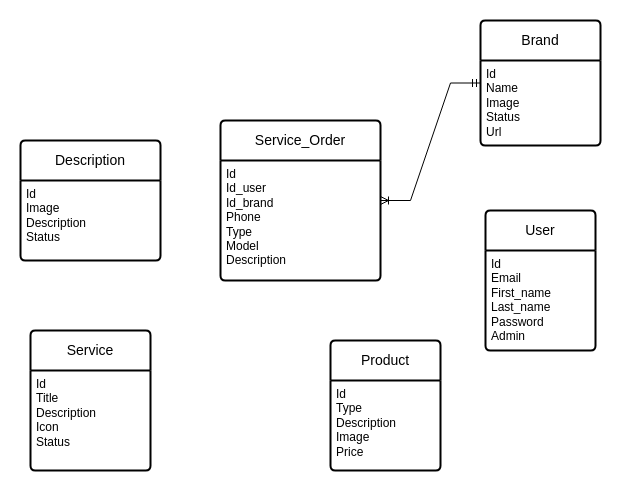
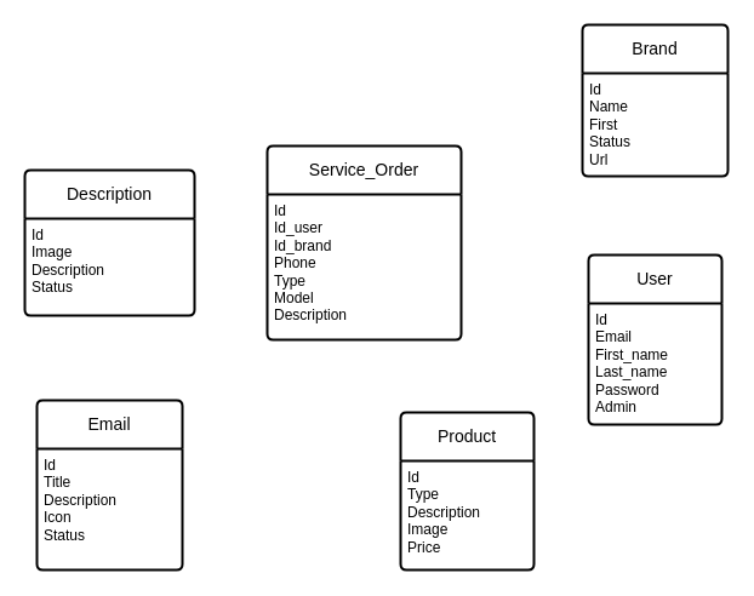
- <mxCell id="7" value="Id&lt;div&gt;Name&lt;/div&gt;&lt;div&gt;Image&lt;/div&gt;&lt;div&gt;Status&lt;/div&gt;&lt;div&gt;Url&lt;/div&gt;" style="align=left;strokeColor=none;fillColor=none;spacingLeft=4;fontSize=12;verticalAlign=top;resizable=0;rotatable=0;part=1;html=1;" vertex="1" parent="6"><mxGeometry y="40" width="120" height="85" as="geometry" /></mxCell>
+ <mxCell id="7" value="Id&lt;div&gt;Name&lt;/div&gt;&lt;div&gt;First&lt;/div&gt;&lt;div&gt;Status&lt;/div&gt;&lt;div&gt;Url&lt;/div&gt;" style="align=left;strokeColor=none;fillColor=none;spacingLeft=4;fontSize=12;verticalAlign=top;resizable=0;rotatable=0;part=1;html=1;" vertex="1" parent="6"><mxGeometry y="40" width="120" height="85" as="geometry" /></mxCell>
- <mxCell id="14" value="" style="edgeStyle=entityRelationEdgeStyle;fontSize=12;html=1;endArrow=ERoneToMany;startArrow=ERmandOne;rounded=0;" edge="1" parent="1" source="6" target="12"><mxGeometry width="100" height="100" relative="1" as="geometry"><mxPoint x="270" y="370" as="sourcePoint" /><mxPoint x="370" y="270" as="targetPoint" /></mxGeometry></mxCell>
- <mxCell id="8" value="Service" style="swimlane;childLayout=stackLayout;horizontal=1;startSize=40;horizontalStack=0;rounded=1;fontSize=14;fontStyle=0;strokeWidth=2;resizeParent=0;resizeLast=1;shadow=0;dashed=0;align=center;arcSize=4;whiteSpace=wrap;html=1;" vertex="1" parent="1"><mxGeometry x="30" y="330" width="120" height="140" as="geometry" /></mxCell>
+ <mxCell id="8" value="Email" style="swimlane;childLayout=stackLayout;horizontal=1;startSize=40;horizontalStack=0;rounded=1;fontSize=14;fontStyle=0;strokeWidth=2;resizeParent=0;resizeLast=1;shadow=0;dashed=0;align=center;arcSize=4;whiteSpace=wrap;html=1;" vertex="1" parent="1"><mxGeometry x="30" y="330" width="120" height="140" as="geometry" /></mxCell>
